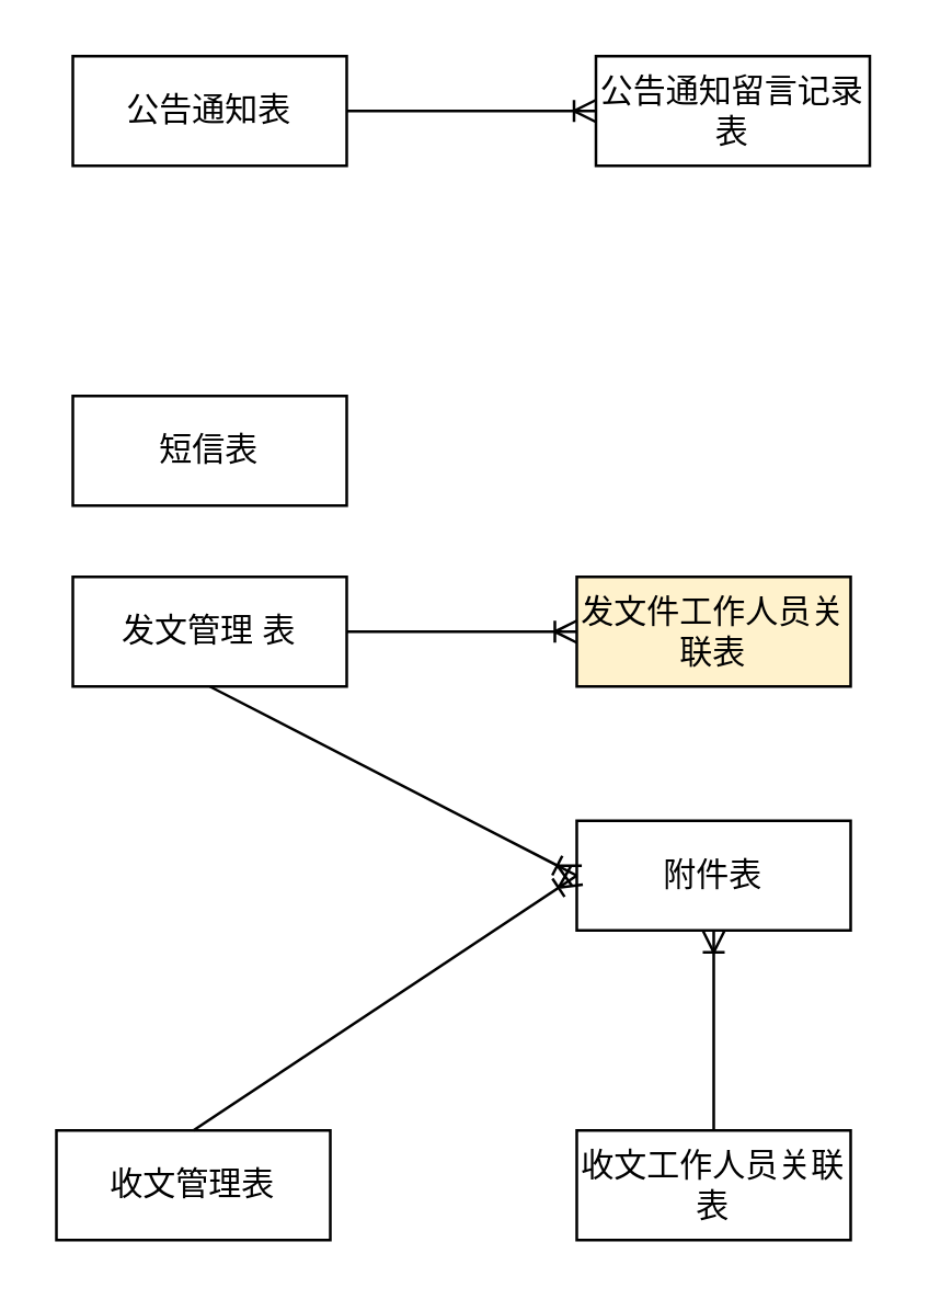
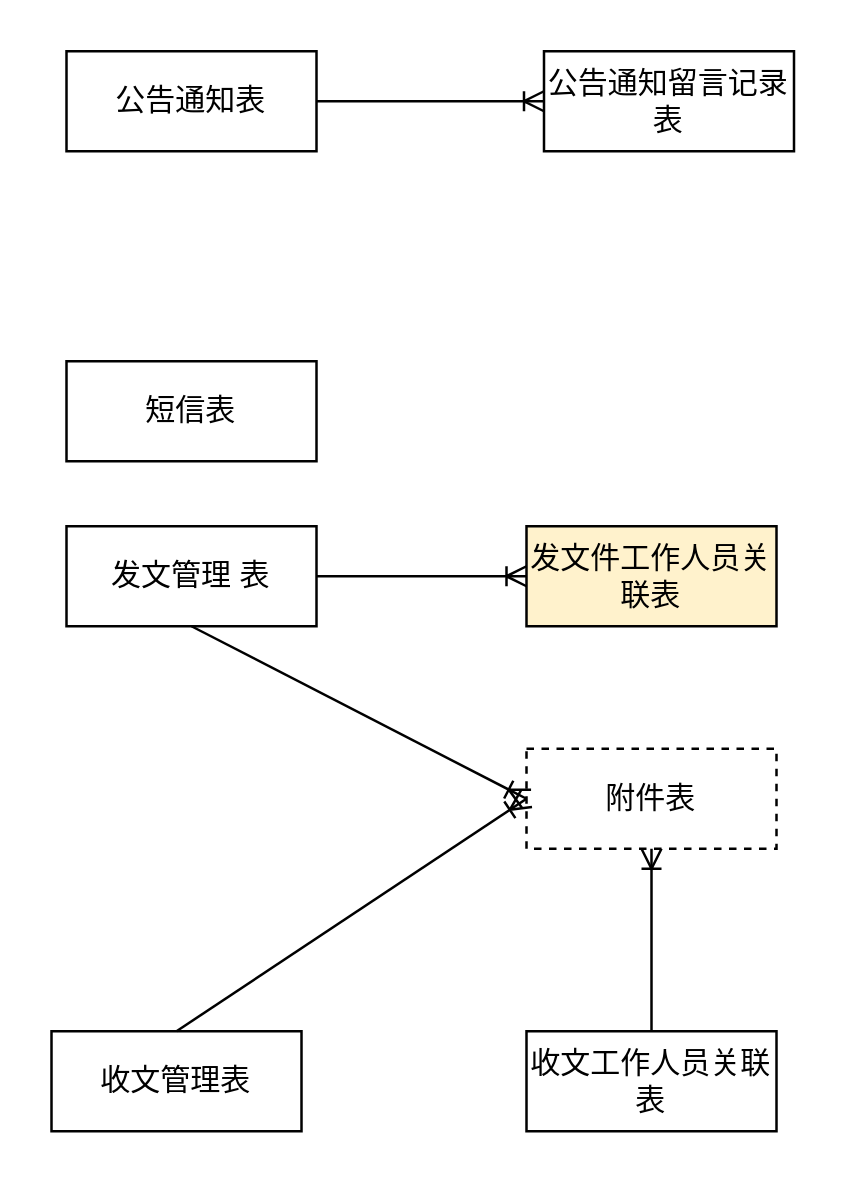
- <mxCell id="9" value="附件表" style="whiteSpace=wrap;html=1;align=center;" vertex="1" parent="1"><mxGeometry x="210" y="299" width="100" height="40" as="geometry" /></mxCell>
+ <mxCell id="9" value="附件表" style="whiteSpace=wrap;html=1;align=center;dashed=1;" vertex="1" parent="1"><mxGeometry x="210" y="299" width="100" height="40" as="geometry" /></mxCell>
